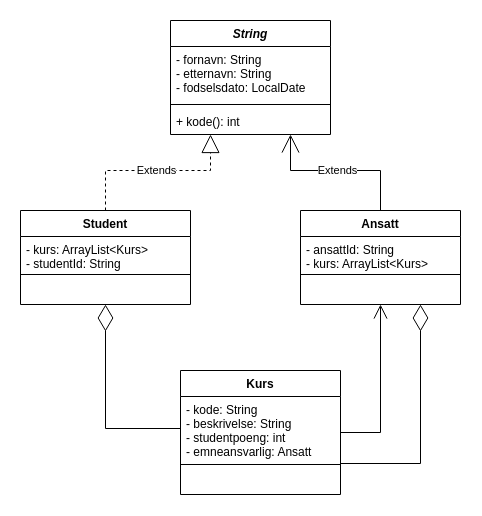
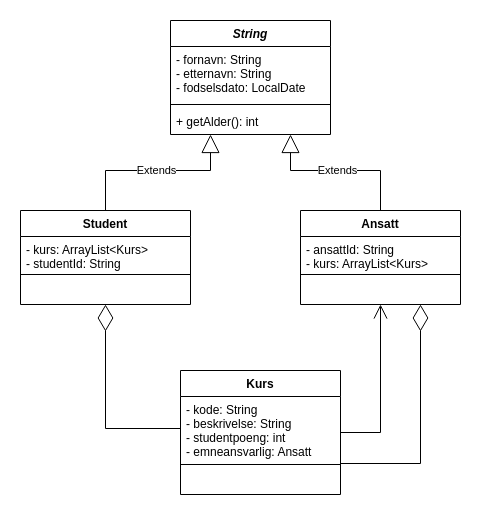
- <mxCell id="17" value="+ kode(): int" style="text;strokeColor=none;fillColor=none;align=left;verticalAlign=top;spacingLeft=4;spacingRight=4;overflow=hidden;rotatable=0;points=[[0,0.5],[1,0.5]];portConstraint=eastwest;" vertex="1" parent="14"><mxGeometry y="88" width="160" height="26" as="geometry" /></mxCell>
+ <mxCell id="17" value="+ getAlder(): int" style="text;strokeColor=none;fillColor=none;align=left;verticalAlign=top;spacingLeft=4;spacingRight=4;overflow=hidden;rotatable=0;points=[[0,0.5],[1,0.5]];portConstraint=eastwest;" vertex="1" parent="14"><mxGeometry y="88" width="160" height="26" as="geometry" /></mxCell>
- <mxCell id="19" value="Extends" style="endArrow=open;endSize=16;endFill=0;html=1;rounded=0;entryX=0.75;entryY=1;entryDx=0;entryDy=0;exitX=0.5;exitY=0;exitDx=0;exitDy=0;" edge="1" parent="1" source="10" target="14"><mxGeometry width="160" relative="1" as="geometry"><mxPoint x="190" y="370" as="sourcePoint" /><mxPoint x="350" y="370" as="targetPoint" /><Array as="points"><mxPoint x="380" y="170" /><mxPoint x="290" y="170" /></Array></mxGeometry></mxCell>
+ <mxCell id="19" value="Extends" style="endArrow=block;endSize=16;endFill=0;html=1;rounded=0;entryX=0.75;entryY=1;entryDx=0;entryDy=0;exitX=0.5;exitY=0;exitDx=0;exitDy=0;" edge="1" parent="1" source="10" target="14"><mxGeometry width="160" relative="1" as="geometry"><mxPoint x="190" y="370" as="sourcePoint" /><mxPoint x="350" y="370" as="targetPoint" /><Array as="points"><mxPoint x="380" y="170" /><mxPoint x="290" y="170" /></Array></mxGeometry></mxCell>
- <mxCell id="18" value="Extends" style="endArrow=block;endSize=16;endFill=0;html=1;rounded=0;exitX=0.5;exitY=0;exitDx=0;exitDy=0;entryX=0.25;entryY=1;entryDx=0;entryDy=0;dashed=1;" edge="1" parent="1" source="2" target="14"><mxGeometry width="160" relative="1" as="geometry"><mxPoint x="120" y="180" as="sourcePoint" /><mxPoint x="280" y="180" as="targetPoint" /><Array as="points"><mxPoint x="105" y="170" /><mxPoint x="210" y="170" /></Array></mxGeometry></mxCell>
+ <mxCell id="18" value="Extends" style="endArrow=block;endSize=16;endFill=0;html=1;rounded=0;exitX=0.5;exitY=0;exitDx=0;exitDy=0;entryX=0.25;entryY=1;entryDx=0;entryDy=0;" edge="1" parent="1" source="2" target="14"><mxGeometry width="160" relative="1" as="geometry"><mxPoint x="120" y="180" as="sourcePoint" /><mxPoint x="280" y="180" as="targetPoint" /><Array as="points"><mxPoint x="105" y="170" /><mxPoint x="210" y="170" /></Array></mxGeometry></mxCell>
